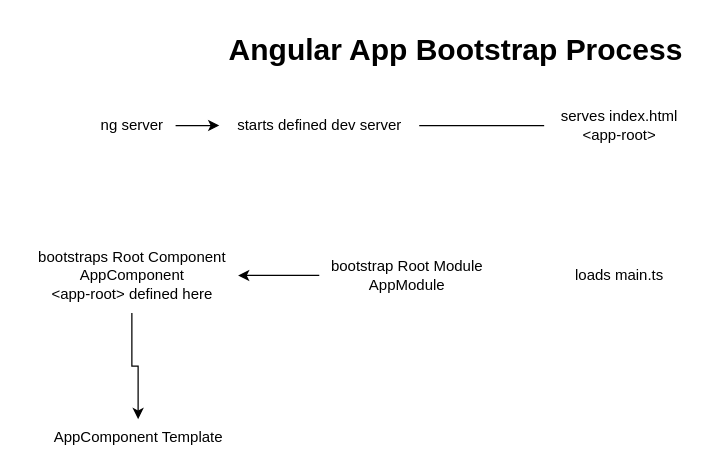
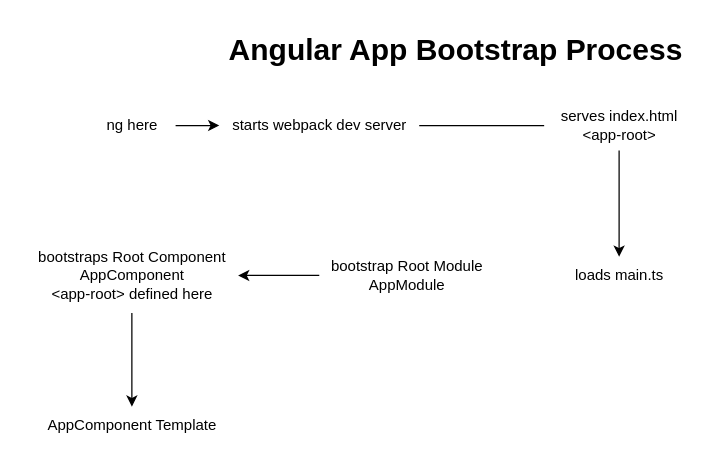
- <mxCell id="3" value="ng server" style="text;html=1;align=center;verticalAlign=middle;resizable=0;points=[];autosize=1;strokeColor=none;fillColor=none;" vertex="1" parent="1"><mxGeometry x="70" y="85" width="70" height="30" as="geometry" /></mxCell>
+ <mxCell id="3" value="ng here" style="text;html=1;align=center;verticalAlign=middle;resizable=0;points=[];autosize=1;strokeColor=none;fillColor=none;" vertex="1" parent="1"><mxGeometry x="70" y="85" width="70" height="30" as="geometry" /></mxCell>
- <mxCell id="5" value="starts defined dev server" style="text;html=1;align=center;verticalAlign=middle;resizable=0;points=[];autosize=1;strokeColor=none;fillColor=none;" vertex="1" parent="1"><mxGeometry x="175" y="85" width="160" height="30" as="geometry" /></mxCell>
+ <mxCell id="5" value="starts webpack dev server" style="text;html=1;align=center;verticalAlign=middle;resizable=0;points=[];autosize=1;strokeColor=none;fillColor=none;" vertex="1" parent="1"><mxGeometry x="175" y="85" width="160" height="30" as="geometry" /></mxCell>
+ <mxCell id="6" value="" style="edgeStyle=orthogonalEdgeStyle;rounded=0;orthogonalLoop=1;jettySize=auto;html=1;" edge="1" parent="1" source="7" target="8"><mxGeometry relative="1" as="geometry" /></mxCell>
- <mxCell id="13" value="AppComponent Template" style="text;html=1;align=center;verticalAlign=middle;resizable=0;points=[];autosize=1;strokeColor=none;fillColor=none;" vertex="1" parent="1"><mxGeometry x="30" y="335" width="160" height="30" as="geometry" /></mxCell>
+ <mxCell id="13" value="AppComponent Template" style="text;html=1;align=center;verticalAlign=middle;resizable=0;points=[];autosize=1;strokeColor=none;fillColor=none;" vertex="1" parent="1"><mxGeometry x="25" y="325" width="160" height="30" as="geometry" /></mxCell>
